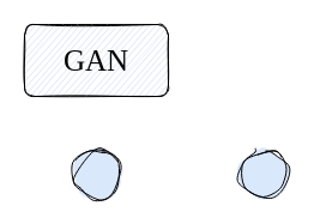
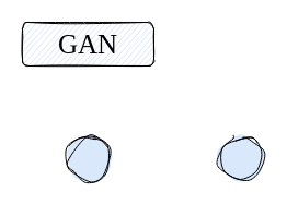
- <mxCell id="3" value="&lt;font face=&quot;Comic Sans MS&quot; style=&quot;font-size: 25px;&quot;&gt;GAN&lt;/font&gt;" style="rounded=1;whiteSpace=wrap;html=1;comic=1;jiggle=1;allowArrows=0;snapToPoint=1;fillColor=#D4E1F5;strokeColor=#000000;sketch=1;curveFitting=1;shadow=0;glass=0;sketchStyle=rough;" vertex="1" parent="1"><mxGeometry x="20" y="20" width="120" height="60" as="geometry" /></mxCell>
+ <mxCell id="3" value="&lt;font face=&quot;Comic Sans MS&quot; style=&quot;font-size: 25px;&quot;&gt;GAN&lt;/font&gt;" style="rounded=1;whiteSpace=wrap;html=1;comic=1;jiggle=1;allowArrows=0;snapToPoint=1;fillColor=#D4E1F5;strokeColor=#000000;sketch=1;curveFitting=1;shadow=0;glass=0;sketchStyle=rough;" vertex="1" parent="1"><mxGeometry x="20" y="20" width="120" height="40" as="geometry" /></mxCell>
